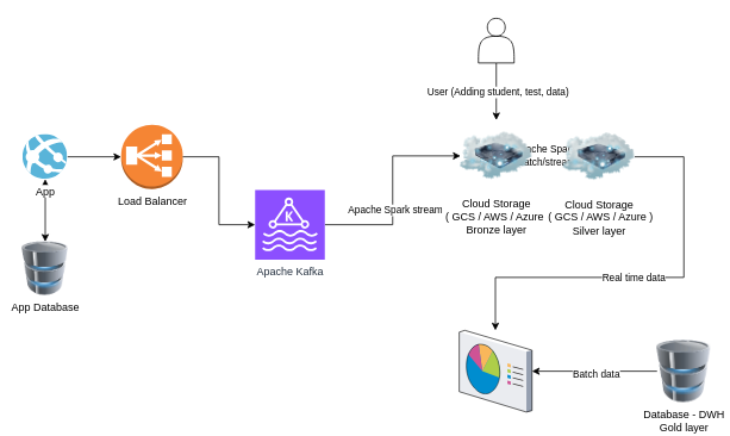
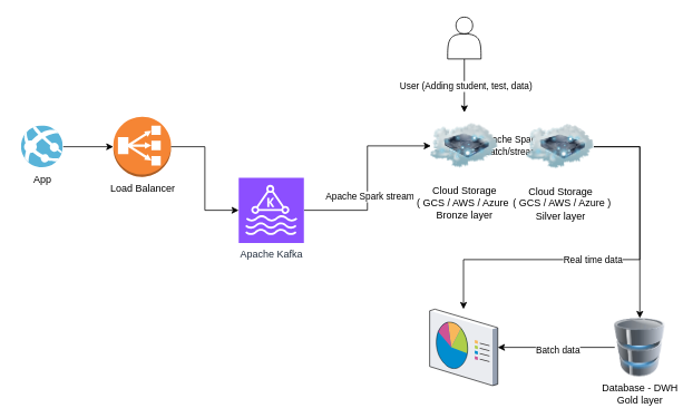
- <mxCell id="2" style="edgeStyle=orthogonalEdgeStyle;rounded=0;orthogonalLoop=1;jettySize=auto;html=1;entryX=0.5;entryY=0;entryDx=0;entryDy=0;startArrow=classic;startFill=1;" edge="1" parent="1" source="3" target="21"><mxGeometry relative="1" as="geometry" /></mxCell>
- <mxCell id="21" value="App Database" style="image;html=1;image=img/lib/clip_art/computers/Database_128x128.png" vertex="1" parent="1"><mxGeometry x="20" y="270" width="60" height="60" as="geometry" /></mxCell>
+ <mxCell id="16" style="edgeStyle=orthogonalEdgeStyle;rounded=0;orthogonalLoop=1;jettySize=auto;html=1;entryX=0.5;entryY=0;entryDx=0;entryDy=0;" edge="1" parent="1" source="19" target="15"><mxGeometry relative="1" as="geometry" /></mxCell>
